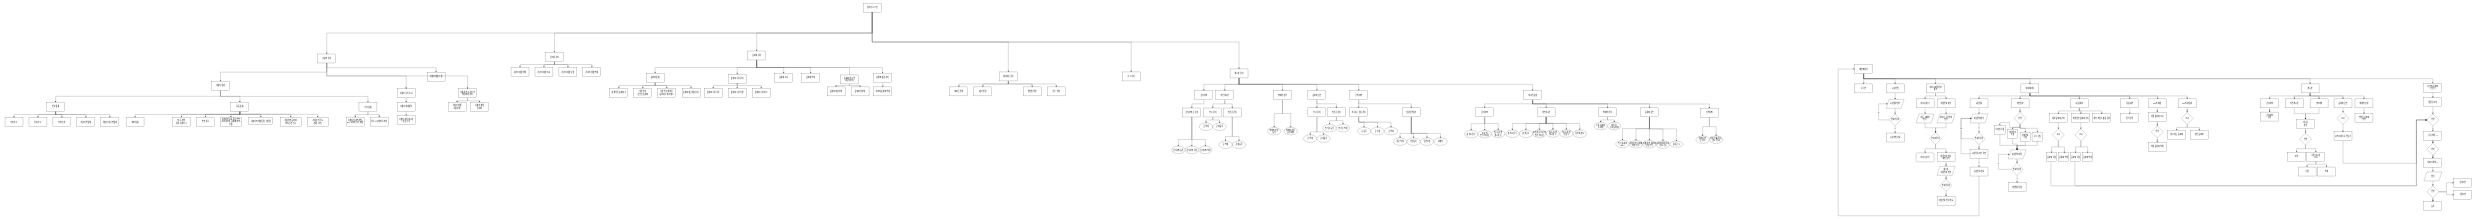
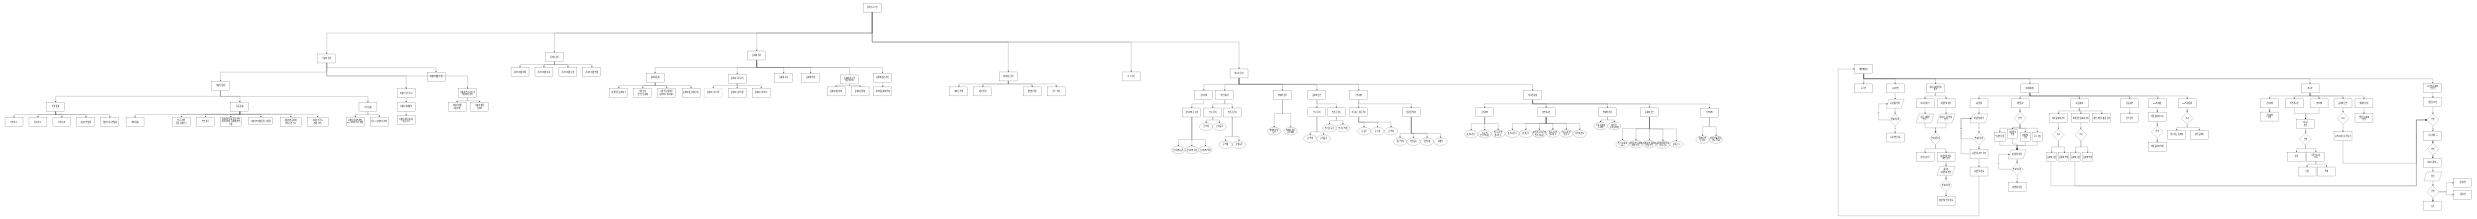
- <mxCell id="376" value="동화책 수상 기록" style="rounded=0;whiteSpace=wrap;html=1;" vertex="1" parent="1"><mxGeometry x="4688" y="590" width="120" height="60" as="geometry" /></mxCell>
+ <mxCell id="376" value="동화책 수상 기록" style="rounded=0;whiteSpace=wrap;html=1;dashed=1;" vertex="1" parent="1"><mxGeometry x="4688" y="590" width="120" height="60" as="geometry" /></mxCell>
- <mxCell id="197" value="&lt;div&gt;&lt;span style=&quot;background-color: initial;&quot;&gt;닉네임 수정&lt;/span&gt;&lt;br&gt;&lt;/div&gt;" style="rounded=0;whiteSpace=wrap;html=1;" vertex="1" parent="1"><mxGeometry x="13302" y="837" width="70" height="60" as="geometry" /></mxCell>
+ <mxCell id="197" value="&lt;div&gt;&lt;span style=&quot;background-color: initial;&quot;&gt;닉네임 수정&lt;/span&gt;&lt;br&gt;&lt;/div&gt;" style="rounded=0;whiteSpace=wrap;html=1;" vertex="1" parent="1"><mxGeometry x="13302" y="882" width="70" height="60" as="geometry" /></mxCell>
- <mxCell id="233" value="아이디 출력" style="whiteSpace=wrap;html=1;rounded=1;" vertex="1" parent="1"><mxGeometry x="12778" y="1020" width="120" height="60" as="geometry" /></mxCell>
+ <mxCell id="233" value="아이디 출력" style="rounded=0;whiteSpace=wrap;html=1;" vertex="1" parent="1"><mxGeometry x="12778" y="1020" width="120" height="60" as="geometry" /></mxCell>
